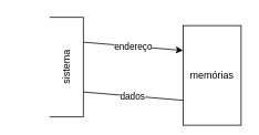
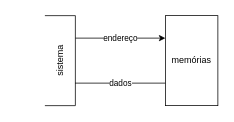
- <mxCell id="3" value="memórias" style="rounded=0;whiteSpace=wrap;html=1;" vertex="1" parent="1"><mxGeometry x="220" y="30" width="70" height="120" as="geometry" /></mxCell>
+ <mxCell id="3" value="memórias" style="rounded=0;whiteSpace=wrap;html=1;" vertex="1" parent="1"><mxGeometry x="220" y="20" width="70" height="120" as="geometry" /></mxCell>
